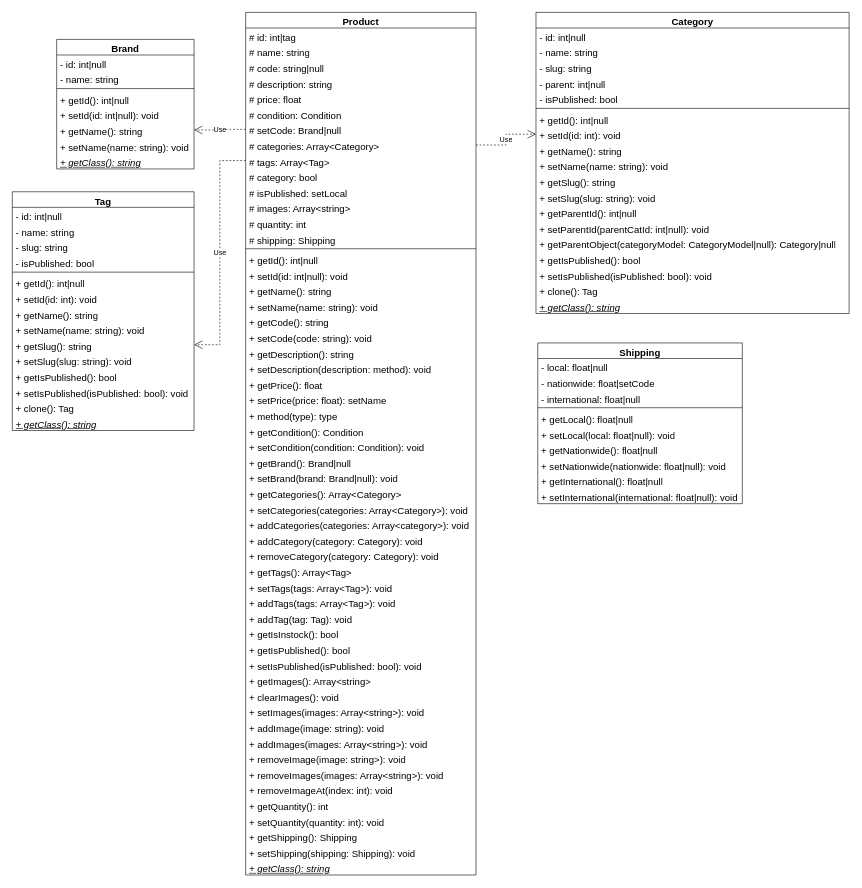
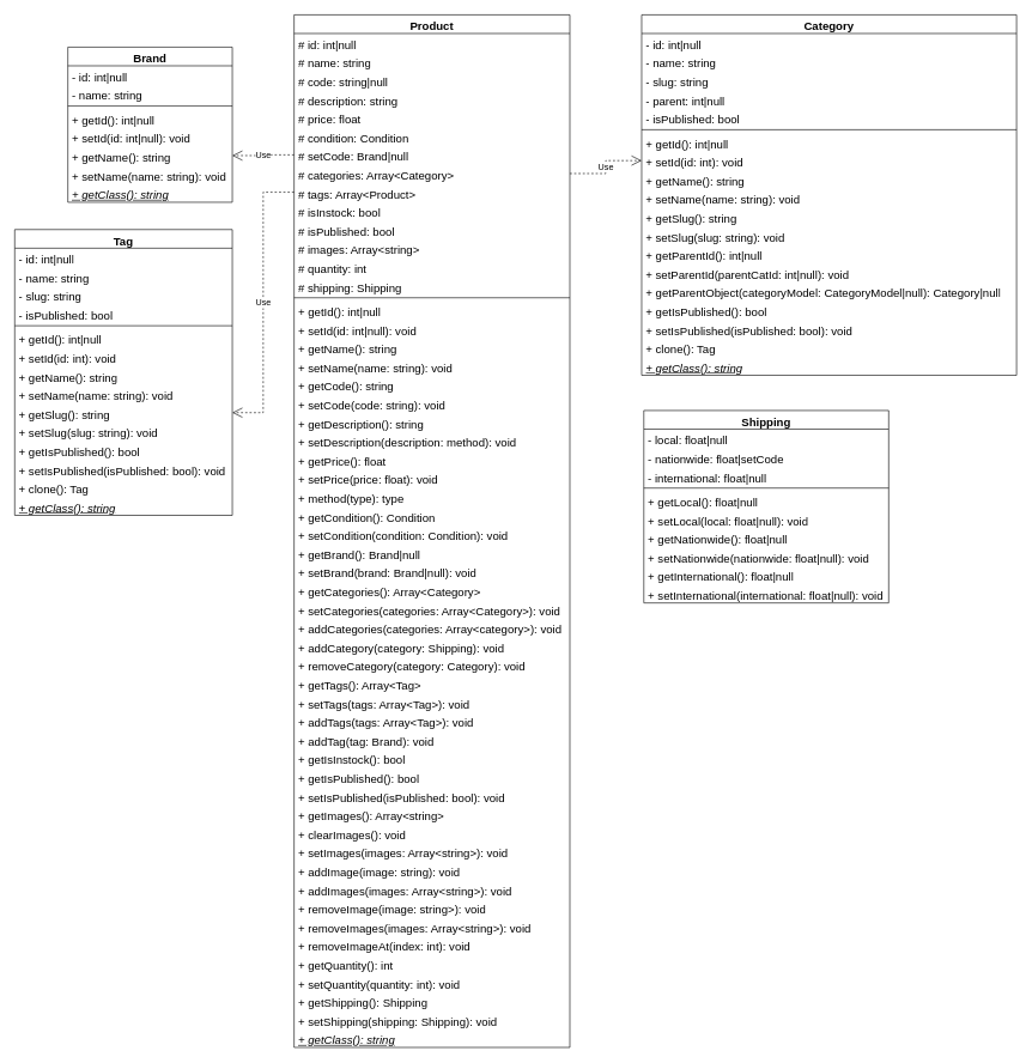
- <mxCell id="28" value="# id: int|tag" style="text;strokeColor=none;fillColor=none;align=left;verticalAlign=top;spacingLeft=4;spacingRight=4;overflow=hidden;rotatable=0;points=[[0,0.5],[1,0.5]];portConstraint=eastwest;whiteSpace=wrap;html=1;fontSize=16;" parent="27" vertex="1"><mxGeometry y="26" width="384" height="26" as="geometry" /></mxCell>
+ <mxCell id="28" value="# id: int|null" style="text;strokeColor=none;fillColor=none;align=left;verticalAlign=top;spacingLeft=4;spacingRight=4;overflow=hidden;rotatable=0;points=[[0,0.5],[1,0.5]];portConstraint=eastwest;whiteSpace=wrap;html=1;fontSize=16;" parent="27" vertex="1"><mxGeometry y="26" width="384" height="26" as="geometry" /></mxCell>
- <mxCell id="36" value="# tags: Array&amp;lt;Tag&amp;gt;" style="text;strokeColor=none;fillColor=none;align=left;verticalAlign=top;spacingLeft=4;spacingRight=4;overflow=hidden;rotatable=0;points=[[0,0.5],[1,0.5]];portConstraint=eastwest;whiteSpace=wrap;html=1;fontSize=16;" parent="27" vertex="1"><mxGeometry y="234" width="384" height="26" as="geometry" /></mxCell>
+ <mxCell id="36" value="# tags: Array&amp;lt;Product&amp;gt;" style="text;strokeColor=none;fillColor=none;align=left;verticalAlign=top;spacingLeft=4;spacingRight=4;overflow=hidden;rotatable=0;points=[[0,0.5],[1,0.5]];portConstraint=eastwest;whiteSpace=wrap;html=1;fontSize=16;" parent="27" vertex="1"><mxGeometry y="234" width="384" height="26" as="geometry" /></mxCell>
- <mxCell id="37" value="# category: bool" style="text;strokeColor=none;fillColor=none;align=left;verticalAlign=top;spacingLeft=4;spacingRight=4;overflow=hidden;rotatable=0;points=[[0,0.5],[1,0.5]];portConstraint=eastwest;whiteSpace=wrap;html=1;fontSize=16;" parent="27" vertex="1"><mxGeometry y="260" width="384" height="26" as="geometry" /></mxCell>
+ <mxCell id="37" value="# isInstock: bool" style="text;strokeColor=none;fillColor=none;align=left;verticalAlign=top;spacingLeft=4;spacingRight=4;overflow=hidden;rotatable=0;points=[[0,0.5],[1,0.5]];portConstraint=eastwest;whiteSpace=wrap;html=1;fontSize=16;" parent="27" vertex="1"><mxGeometry y="260" width="384" height="26" as="geometry" /></mxCell>
- <mxCell id="38" value="# isPublished: setLocal" style="text;strokeColor=none;fillColor=none;align=left;verticalAlign=top;spacingLeft=4;spacingRight=4;overflow=hidden;rotatable=0;points=[[0,0.5],[1,0.5]];portConstraint=eastwest;whiteSpace=wrap;html=1;fontSize=16;" parent="27" vertex="1"><mxGeometry y="286" width="384" height="26" as="geometry" /></mxCell>
+ <mxCell id="38" value="# isPublished: bool" style="text;strokeColor=none;fillColor=none;align=left;verticalAlign=top;spacingLeft=4;spacingRight=4;overflow=hidden;rotatable=0;points=[[0,0.5],[1,0.5]];portConstraint=eastwest;whiteSpace=wrap;html=1;fontSize=16;" parent="27" vertex="1"><mxGeometry y="286" width="384" height="26" as="geometry" /></mxCell>
- <mxCell id="52" value="+ setPrice(price: float): setName" style="text;strokeColor=none;fillColor=none;align=left;verticalAlign=top;spacingLeft=4;spacingRight=4;overflow=hidden;rotatable=0;points=[[0,0.5],[1,0.5]];portConstraint=eastwest;whiteSpace=wrap;html=1;fontSize=16;" parent="27" vertex="1"><mxGeometry y="632" width="384" height="26" as="geometry" /></mxCell>
+ <mxCell id="52" value="+ setPrice(price: float): void" style="text;strokeColor=none;fillColor=none;align=left;verticalAlign=top;spacingLeft=4;spacingRight=4;overflow=hidden;rotatable=0;points=[[0,0.5],[1,0.5]];portConstraint=eastwest;whiteSpace=wrap;html=1;fontSize=16;" parent="27" vertex="1"><mxGeometry y="632" width="384" height="26" as="geometry" /></mxCell>
- <mxCell id="61" value="+ addCategory(category: Category): void" style="text;strokeColor=none;fillColor=none;align=left;verticalAlign=top;spacingLeft=4;spacingRight=4;overflow=hidden;rotatable=0;points=[[0,0.5],[1,0.5]];portConstraint=eastwest;whiteSpace=wrap;html=1;fontSize=16;" parent="27" vertex="1"><mxGeometry y="866" width="384" height="26" as="geometry" /></mxCell>
+ <mxCell id="61" value="+ addCategory(category: Shipping): void" style="text;strokeColor=none;fillColor=none;align=left;verticalAlign=top;spacingLeft=4;spacingRight=4;overflow=hidden;rotatable=0;points=[[0,0.5],[1,0.5]];portConstraint=eastwest;whiteSpace=wrap;html=1;fontSize=16;" parent="27" vertex="1"><mxGeometry y="866" width="384" height="26" as="geometry" /></mxCell>
- <mxCell id="66" value="+ addTag(tag: Tag): void" style="text;strokeColor=none;fillColor=none;align=left;verticalAlign=top;spacingLeft=4;spacingRight=4;overflow=hidden;rotatable=0;points=[[0,0.5],[1,0.5]];portConstraint=eastwest;whiteSpace=wrap;html=1;fontSize=16;" parent="27" vertex="1"><mxGeometry y="996" width="384" height="26" as="geometry" /></mxCell>
+ <mxCell id="66" value="+ addTag(tag: Brand): void" style="text;strokeColor=none;fillColor=none;align=left;verticalAlign=top;spacingLeft=4;spacingRight=4;overflow=hidden;rotatable=0;points=[[0,0.5],[1,0.5]];portConstraint=eastwest;whiteSpace=wrap;html=1;fontSize=16;" parent="27" vertex="1"><mxGeometry y="996" width="384" height="26" as="geometry" /></mxCell>
